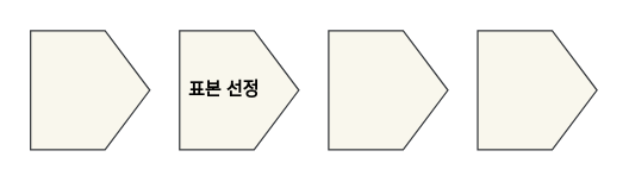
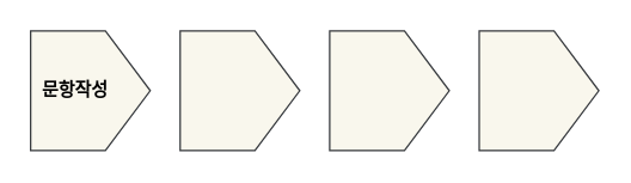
+ <mxCell id="3" value="문항작성" style="text;html=1;align=center;verticalAlign=middle;whiteSpace=wrap;rounded=0;fontStyle=1" vertex="1" parent="1"><mxGeometry x="20" y="45" width="60" height="30" as="geometry" /></mxCell>
- <mxCell id="5" value="표본 선정" style="text;html=1;align=center;verticalAlign=middle;whiteSpace=wrap;rounded=0;fontStyle=1" vertex="1" parent="1"><mxGeometry x="120" y="45" width="60" height="30" as="geometry" /></mxCell>
